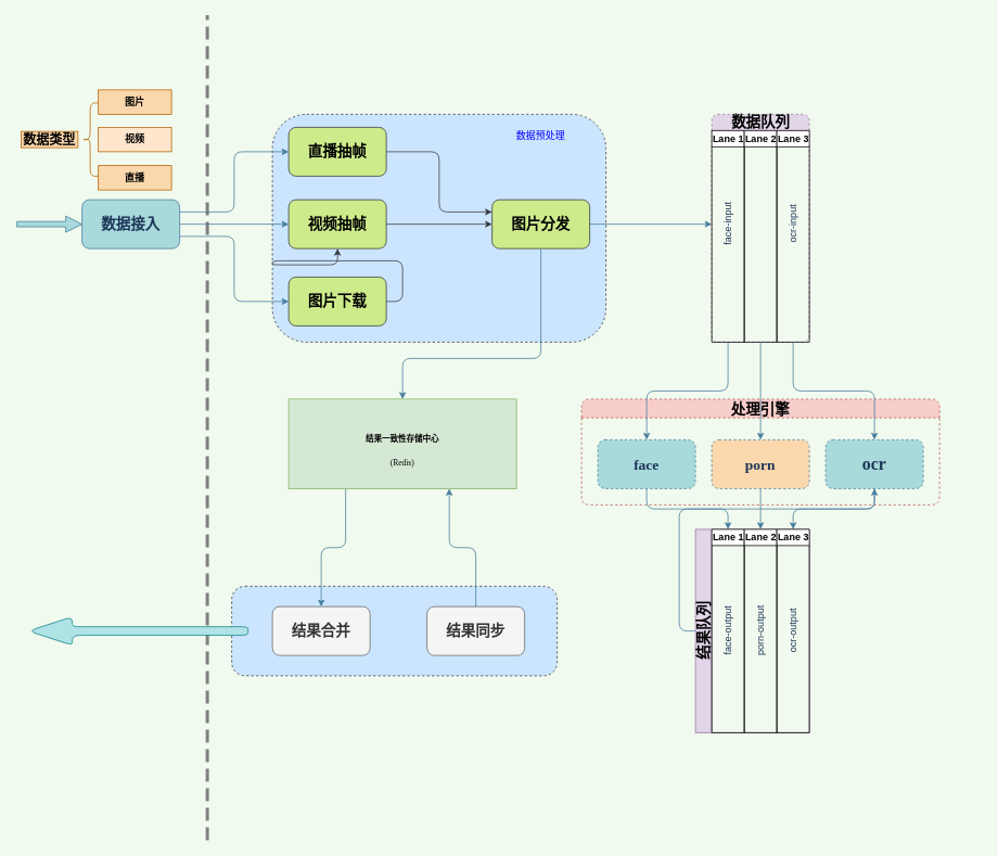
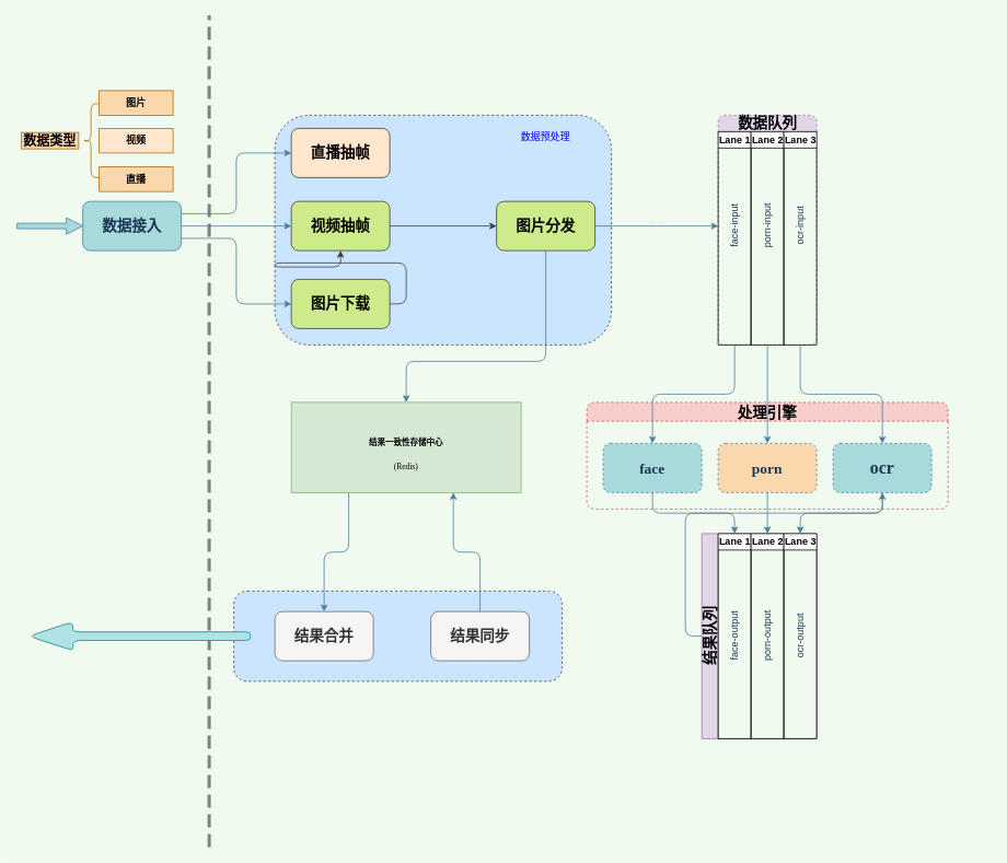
- <mxCell id="18" value="&lt;h3 style=&quot;font-size: 18px&quot;&gt;直播抽帧&lt;/h3&gt;" style="rounded=1;whiteSpace=wrap;html=1;sketch=0;strokeColor=#36393d;fillColor=#cdeb8b;" parent="1" vertex="1"><mxGeometry x="354" y="156" width="120" height="60" as="geometry" /></mxCell>
+ <mxCell id="18" value="&lt;h3 style=&quot;font-size: 18px&quot;&gt;直播抽帧&lt;/h3&gt;" style="rounded=1;whiteSpace=wrap;html=1;sketch=0;strokeColor=#36393d;fillColor=#ffe6cc;" parent="1" vertex="1"><mxGeometry x="354" y="156" width="120" height="60" as="geometry" /></mxCell>
- <mxCell id="17" style="edgeStyle=orthogonalEdgeStyle;curved=0;rounded=1;sketch=0;orthogonalLoop=1;jettySize=auto;html=1;exitX=1;exitY=0.5;exitDx=0;exitDy=0;entryX=0;entryY=0.25;entryDx=0;entryDy=0;strokeColor=#36393d;fillColor=#cdeb8b;fontColor=#1D3557;" parent="1" source="18" target="22" edge="1"><mxGeometry relative="1" as="geometry" /></mxCell>
+ <mxCell id="28" value="porn-input" style="text;html=1;align=center;verticalAlign=middle;resizable=0;points=[];autosize=1;fontColor=#1D3557;horizontal=0;" parent="27" vertex="1"><mxGeometry x="5" y="85" width="30" height="60" as="geometry" /></mxCell>
